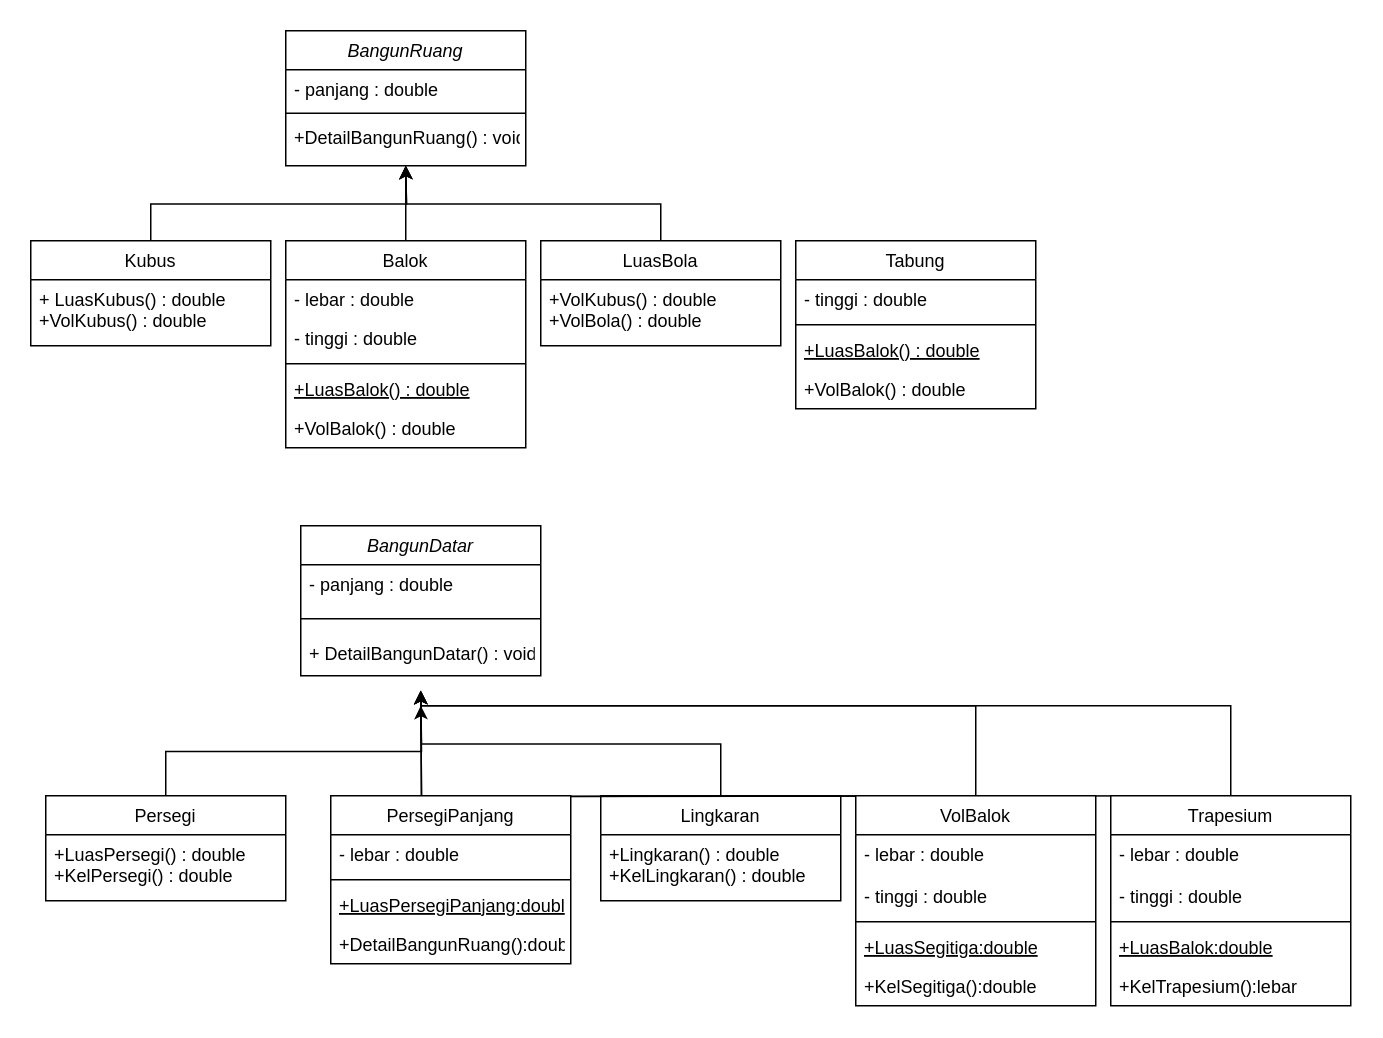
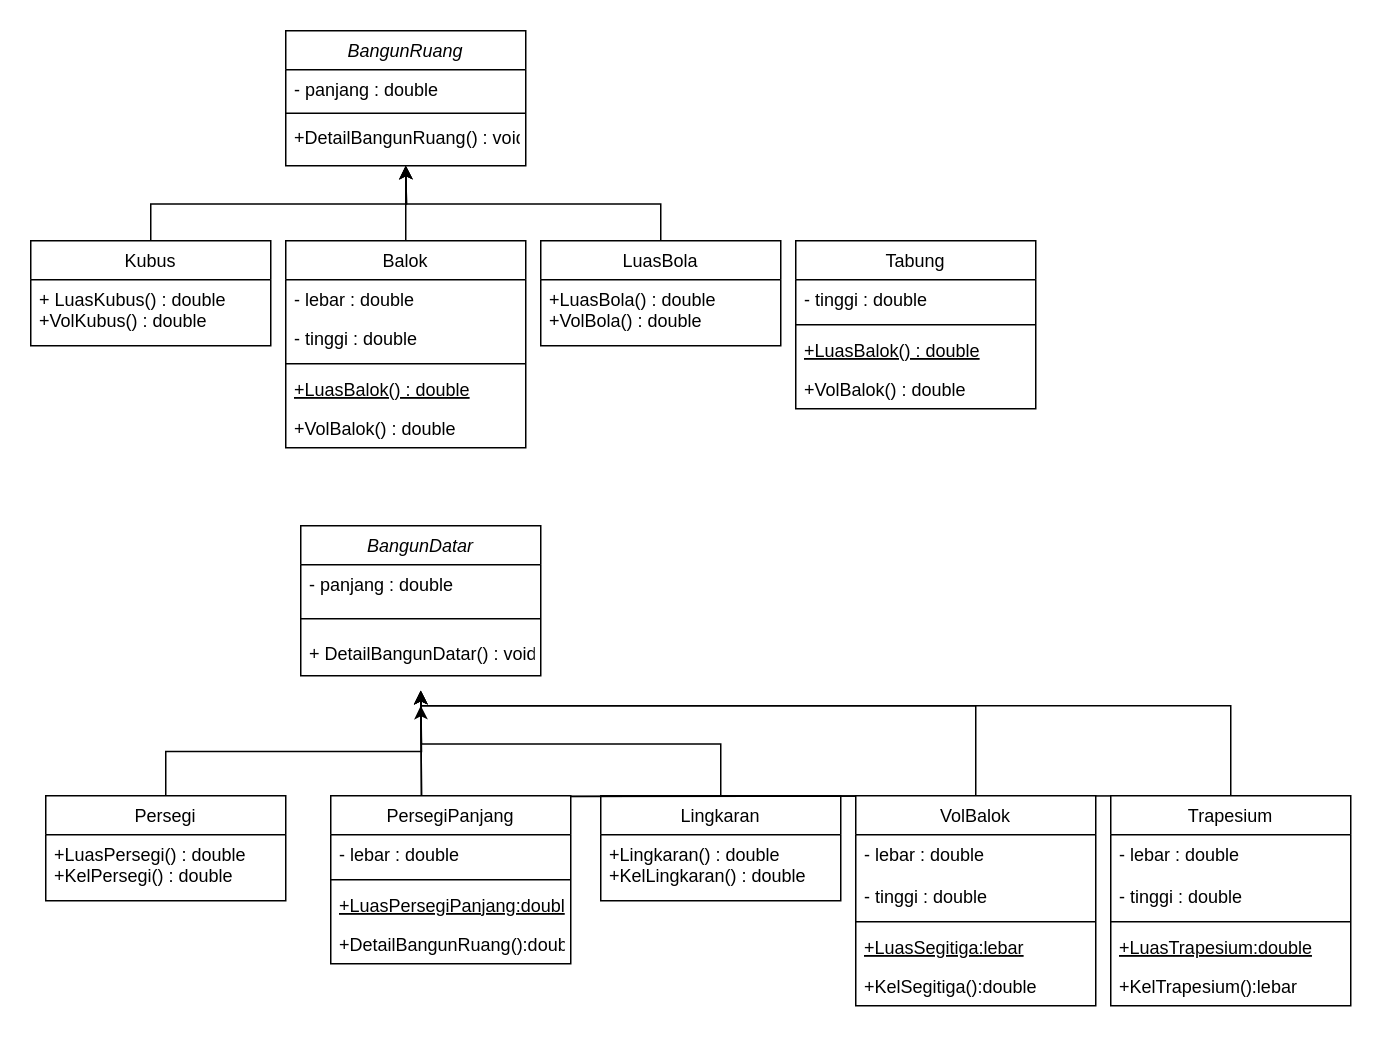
- <mxCell id="12" value="+VolKubus() : double&#10;+VolBola() : double" style="text;align=left;verticalAlign=top;spacingLeft=4;spacingRight=4;overflow=hidden;rotatable=0;points=[[0,0.5],[1,0.5]];portConstraint=eastwest;" vertex="1" parent="11"><mxGeometry y="26" width="160" height="34" as="geometry" /></mxCell>
+ <mxCell id="12" value="+LuasBola() : double&#10;+VolBola() : double" style="text;align=left;verticalAlign=top;spacingLeft=4;spacingRight=4;overflow=hidden;rotatable=0;points=[[0,0.5],[1,0.5]];portConstraint=eastwest;" vertex="1" parent="11"><mxGeometry y="26" width="160" height="34" as="geometry" /></mxCell>
- <mxCell id="45" value="+LuasSegitiga:double" style="text;align=left;verticalAlign=top;spacingLeft=4;spacingRight=4;overflow=hidden;rotatable=0;points=[[0,0.5],[1,0.5]];portConstraint=eastwest;fontStyle=4" vertex="1" parent="42"><mxGeometry y="88" width="160" height="26" as="geometry" /></mxCell>
+ <mxCell id="45" value="+LuasSegitiga:lebar" style="text;align=left;verticalAlign=top;spacingLeft=4;spacingRight=4;overflow=hidden;rotatable=0;points=[[0,0.5],[1,0.5]];portConstraint=eastwest;fontStyle=4" vertex="1" parent="42"><mxGeometry y="88" width="160" height="26" as="geometry" /></mxCell>
- <mxCell id="51" value="+LuasBalok:double" style="text;align=left;verticalAlign=top;spacingLeft=4;spacingRight=4;overflow=hidden;rotatable=0;points=[[0,0.5],[1,0.5]];portConstraint=eastwest;fontStyle=4" vertex="1" parent="48"><mxGeometry y="88" width="160" height="26" as="geometry" /></mxCell>
+ <mxCell id="51" value="+LuasTrapesium:double" style="text;align=left;verticalAlign=top;spacingLeft=4;spacingRight=4;overflow=hidden;rotatable=0;points=[[0,0.5],[1,0.5]];portConstraint=eastwest;fontStyle=4" vertex="1" parent="48"><mxGeometry y="88" width="160" height="26" as="geometry" /></mxCell>
